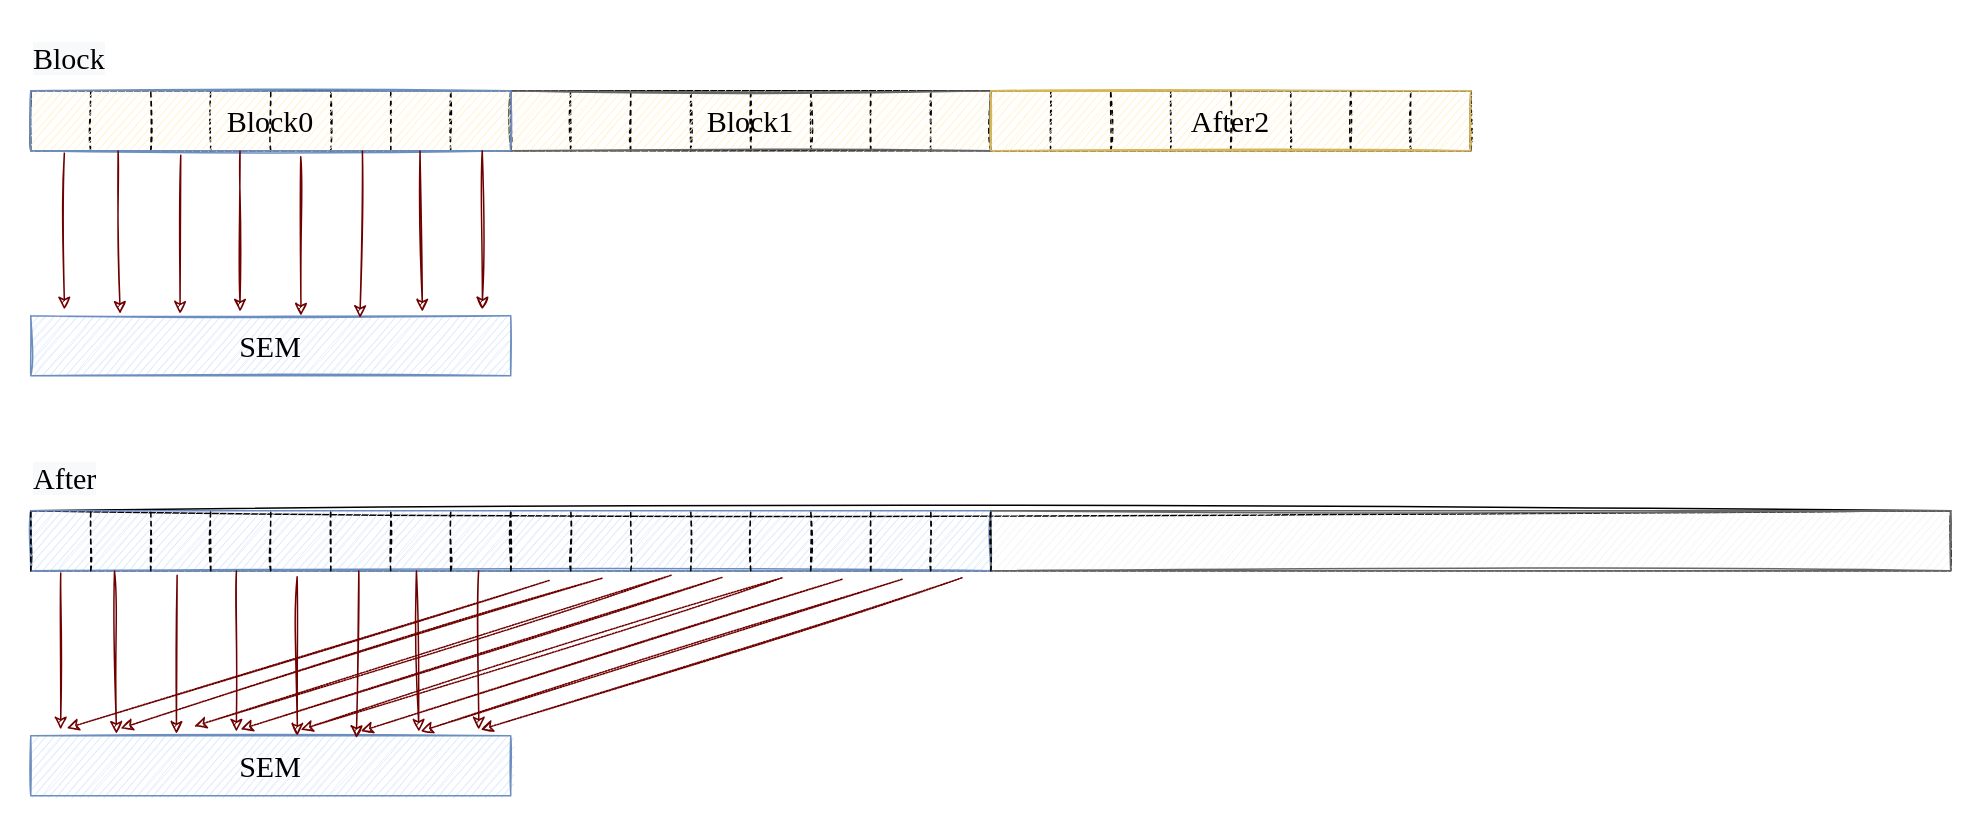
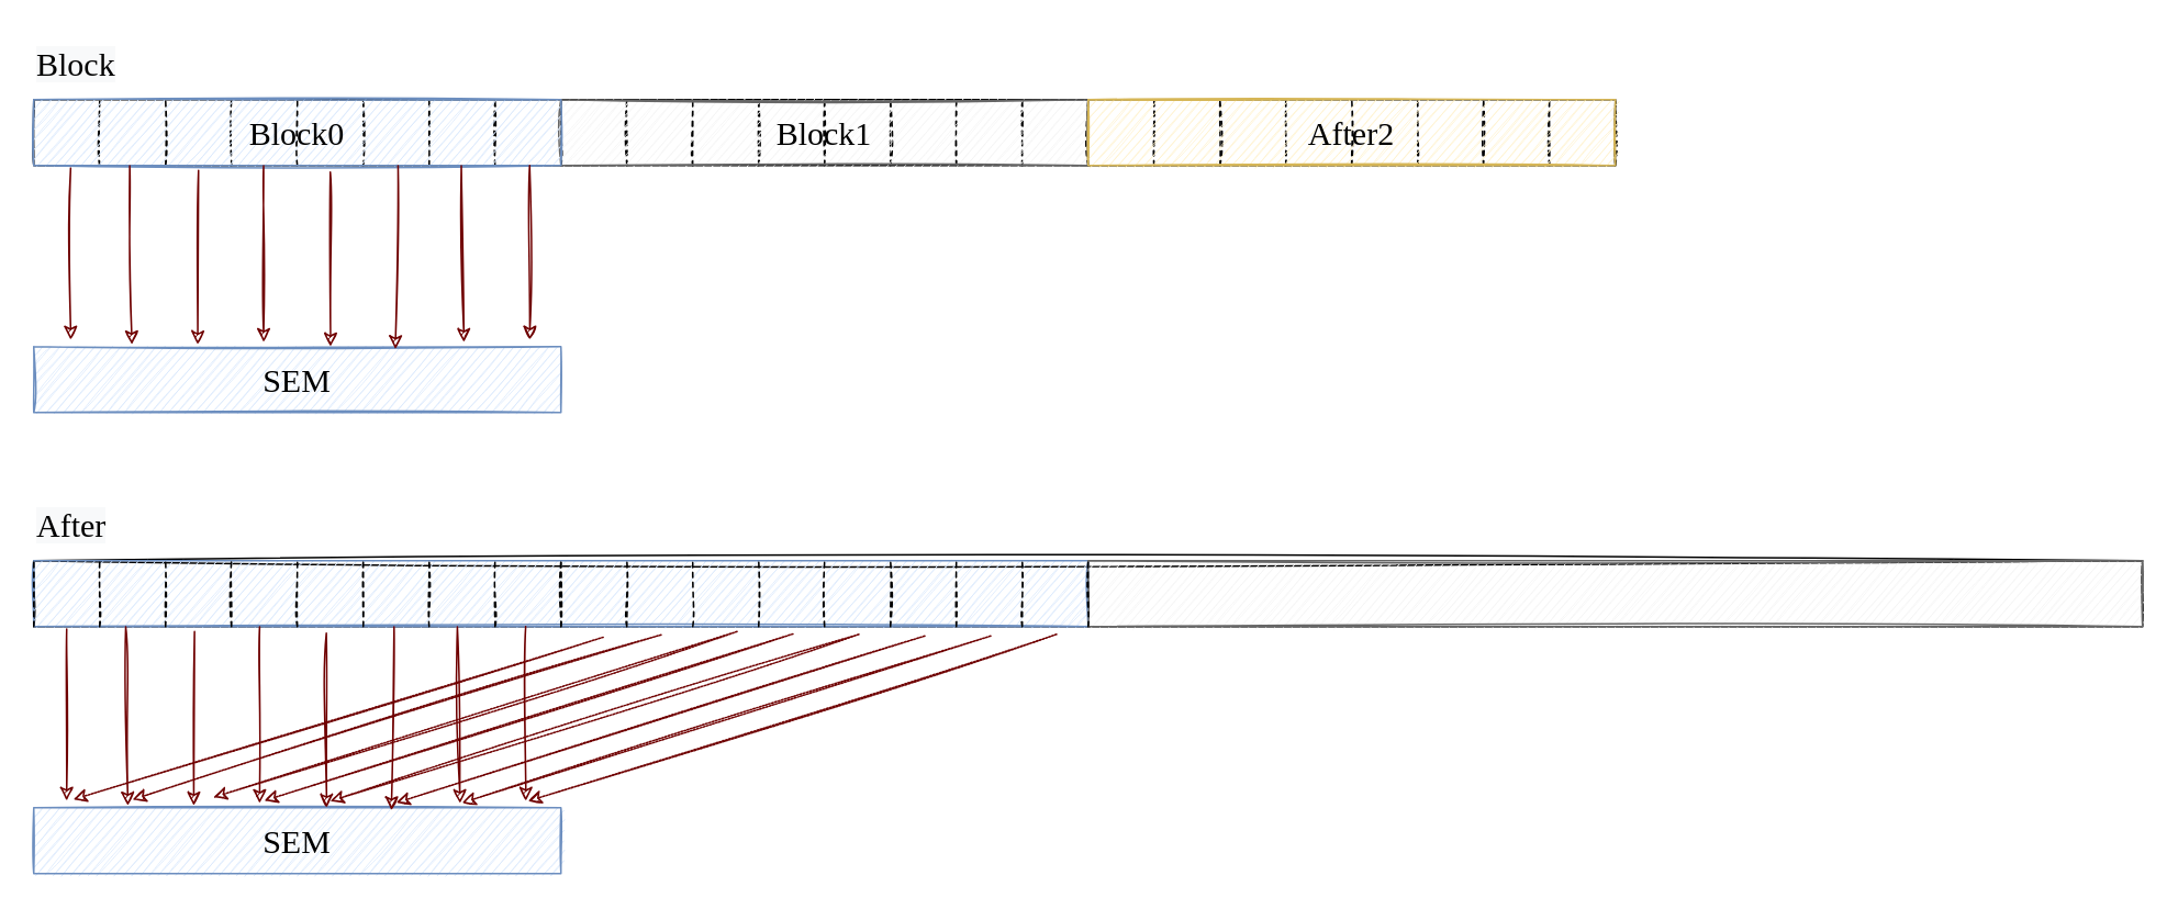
- <mxCell id="44" value="&lt;font style=&quot;font-size: 20px&quot; face=&quot;Comic Sans MS&quot;&gt;Block0&lt;/font&gt;" style="rounded=0;whiteSpace=wrap;html=1;sketch=1;fillColor=#fff2cc;strokeColor=#6c8ebf;" parent="1" vertex="1"><mxGeometry x="20" y="60" width="320" height="40" as="geometry" /></mxCell>
+ <mxCell id="44" value="&lt;font style=&quot;font-size: 20px&quot; face=&quot;Comic Sans MS&quot;&gt;Block0&lt;/font&gt;" style="rounded=0;whiteSpace=wrap;html=1;sketch=1;fillColor=#dae8fc;strokeColor=#6c8ebf;" parent="1" vertex="1"><mxGeometry x="20" y="60" width="320" height="40" as="geometry" /></mxCell>
- <mxCell id="24" value="&lt;span style=&quot;color: rgb(0 , 0 , 0) ; font-family: &amp;#34;comic sans ms&amp;#34; ; font-size: 20px&quot;&gt;Block1&lt;/span&gt;" style="rounded=0;whiteSpace=wrap;html=1;sketch=1;fillColor=#fff2cc;strokeColor=#666666;fontColor=#333333;" vertex="1" parent="19"><mxGeometry x="-200" width="320" height="40" as="geometry" /></mxCell>
+ <mxCell id="24" value="&lt;span style=&quot;color: rgb(0 , 0 , 0) ; font-family: &amp;#34;comic sans ms&amp;#34; ; font-size: 20px&quot;&gt;Block1&lt;/span&gt;" style="rounded=0;whiteSpace=wrap;html=1;sketch=1;fillColor=#f5f5f5;strokeColor=#666666;fontColor=#333333;" vertex="1" parent="19"><mxGeometry x="-200" width="320" height="40" as="geometry" /></mxCell>
